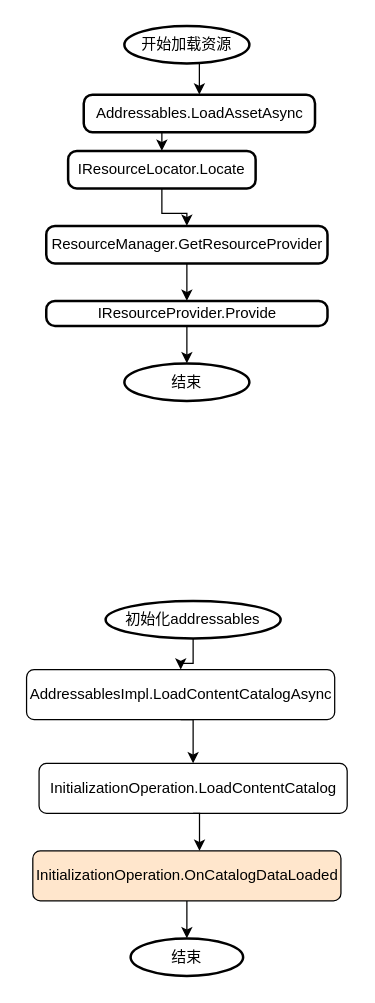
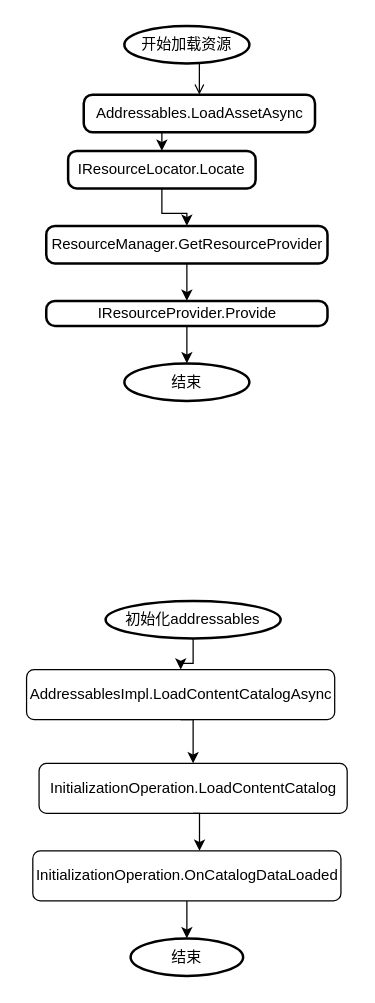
- <mxCell id="2" style="edgeStyle=orthogonalEdgeStyle;rounded=0;orthogonalLoop=1;jettySize=auto;html=1;exitX=0.5;exitY=1;exitDx=0;exitDy=0;exitPerimeter=0;entryX=0.5;entryY=0;entryDx=0;entryDy=0;" parent="1" source="3" target="10" edge="1"><mxGeometry relative="1" as="geometry"><mxPoint x="149" y="120" as="targetPoint" /></mxGeometry></mxCell>
+ <mxCell id="2" style="edgeStyle=orthogonalEdgeStyle;rounded=0;orthogonalLoop=1;jettySize=auto;html=1;exitX=0.5;exitY=1;exitDx=0;exitDy=0;exitPerimeter=0;entryX=0.5;entryY=0;entryDx=0;entryDy=0;endArrow=open;" parent="1" source="3" target="10" edge="1"><mxGeometry relative="1" as="geometry"><mxPoint x="149" y="120" as="targetPoint" /></mxGeometry></mxCell>
- <mxCell id="18" value="InitializationOperation.OnCatalogDataLoaded" style="rounded=1;whiteSpace=wrap;html=1;fillColor=#ffe6cc;" vertex="1" parent="1"><mxGeometry x="25.75" y="680" width="246.5" height="40" as="geometry" /></mxCell>
+ <mxCell id="18" value="InitializationOperation.OnCatalogDataLoaded" style="rounded=1;whiteSpace=wrap;html=1;" vertex="1" parent="1"><mxGeometry x="25.75" y="680" width="246.5" height="40" as="geometry" /></mxCell>
